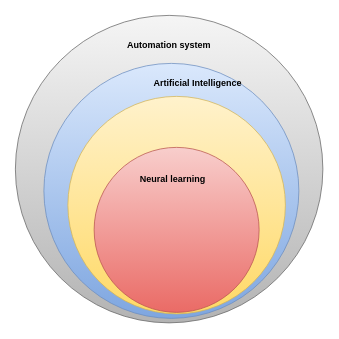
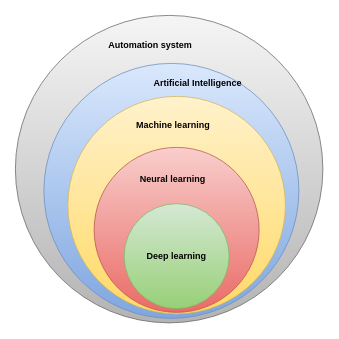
- <mxCell id="3" value="&lt;b&gt;Automation system&lt;/b&gt;" style="text;html=1;strokeColor=none;fillColor=none;align=center;verticalAlign=middle;whiteSpace=wrap;rounded=0;" vertex="1" parent="1"><mxGeometry x="165" y="50" width="120" height="20" as="geometry" /></mxCell>
+ <mxCell id="3" value="&lt;b&gt;Automation system&lt;/b&gt;" style="text;html=1;strokeColor=none;fillColor=none;align=center;verticalAlign=middle;whiteSpace=wrap;rounded=0;" vertex="1" parent="1"><mxGeometry x="140" y="50" width="120" height="20" as="geometry" /></mxCell>
+ <mxCell id="10" value="&lt;b&gt;Machine learning&lt;/b&gt;" style="text;html=1;strokeColor=none;fillColor=none;align=center;verticalAlign=middle;whiteSpace=wrap;rounded=0;" vertex="1" parent="1"><mxGeometry x="172.5" y="157" width="115" height="20" as="geometry" /></mxCell>
+ <mxCell id="8" value="&lt;b&gt;Deep learning&lt;/b&gt;" style="ellipse;whiteSpace=wrap;html=1;aspect=fixed;gradientColor=#97d077;fillColor=#d5e8d4;strokeColor=#82b366;" vertex="1" parent="1"><mxGeometry x="165" y="271" width="140" height="140" as="geometry" /></mxCell>
